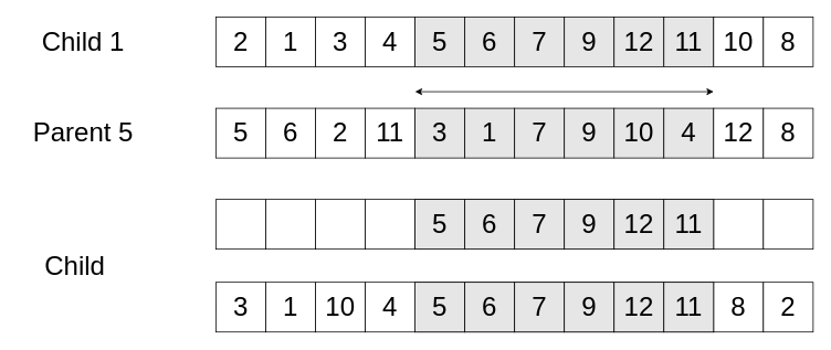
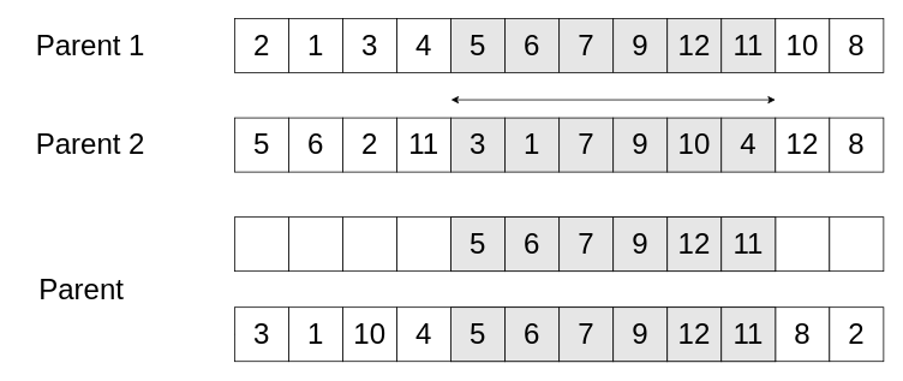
- <mxCell id="14" value="&lt;font style=&quot;font-size: 32px&quot;&gt;Child 1&lt;/font&gt;" style="text;html=1;strokeColor=none;fillColor=none;align=center;verticalAlign=middle;whiteSpace=wrap;rounded=0;strokeWidth=32;" parent="1" vertex="1"><mxGeometry x="30" y="40" width="140" height="20" as="geometry" /></mxCell>
+ <mxCell id="14" value="&lt;font style=&quot;font-size: 32px&quot;&gt;Parent 1&lt;/font&gt;" style="text;html=1;strokeColor=none;fillColor=none;align=center;verticalAlign=middle;whiteSpace=wrap;rounded=0;strokeWidth=32;" parent="1" vertex="1"><mxGeometry x="30" y="40" width="140" height="20" as="geometry" /></mxCell>
- <mxCell id="27" value="&lt;font style=&quot;font-size: 32px&quot;&gt;Parent 5&lt;/font&gt;" style="text;html=1;strokeColor=none;fillColor=none;align=center;verticalAlign=middle;whiteSpace=wrap;rounded=0;strokeWidth=32;" vertex="1" parent="1"><mxGeometry x="30" y="150" width="140" height="20" as="geometry" /></mxCell>
+ <mxCell id="27" value="&lt;font style=&quot;font-size: 32px&quot;&gt;Parent 2&lt;/font&gt;" style="text;html=1;strokeColor=none;fillColor=none;align=center;verticalAlign=middle;whiteSpace=wrap;rounded=0;strokeWidth=32;" vertex="1" parent="1"><mxGeometry x="30" y="150" width="140" height="20" as="geometry" /></mxCell>
- <mxCell id="41" value="&lt;font style=&quot;font-size: 32px&quot;&gt;Child&lt;/font&gt;" style="text;html=1;strokeColor=none;fillColor=none;align=center;verticalAlign=middle;whiteSpace=wrap;rounded=0;strokeWidth=32;" vertex="1" parent="1"><mxGeometry x="20" y="310" width="140" height="20" as="geometry" /></mxCell>
+ <mxCell id="41" value="&lt;font style=&quot;font-size: 32px&quot;&gt;Parent&lt;/font&gt;" style="text;html=1;strokeColor=none;fillColor=none;align=center;verticalAlign=middle;whiteSpace=wrap;rounded=0;strokeWidth=32;" vertex="1" parent="1"><mxGeometry x="20" y="310" width="140" height="20" as="geometry" /></mxCell>
